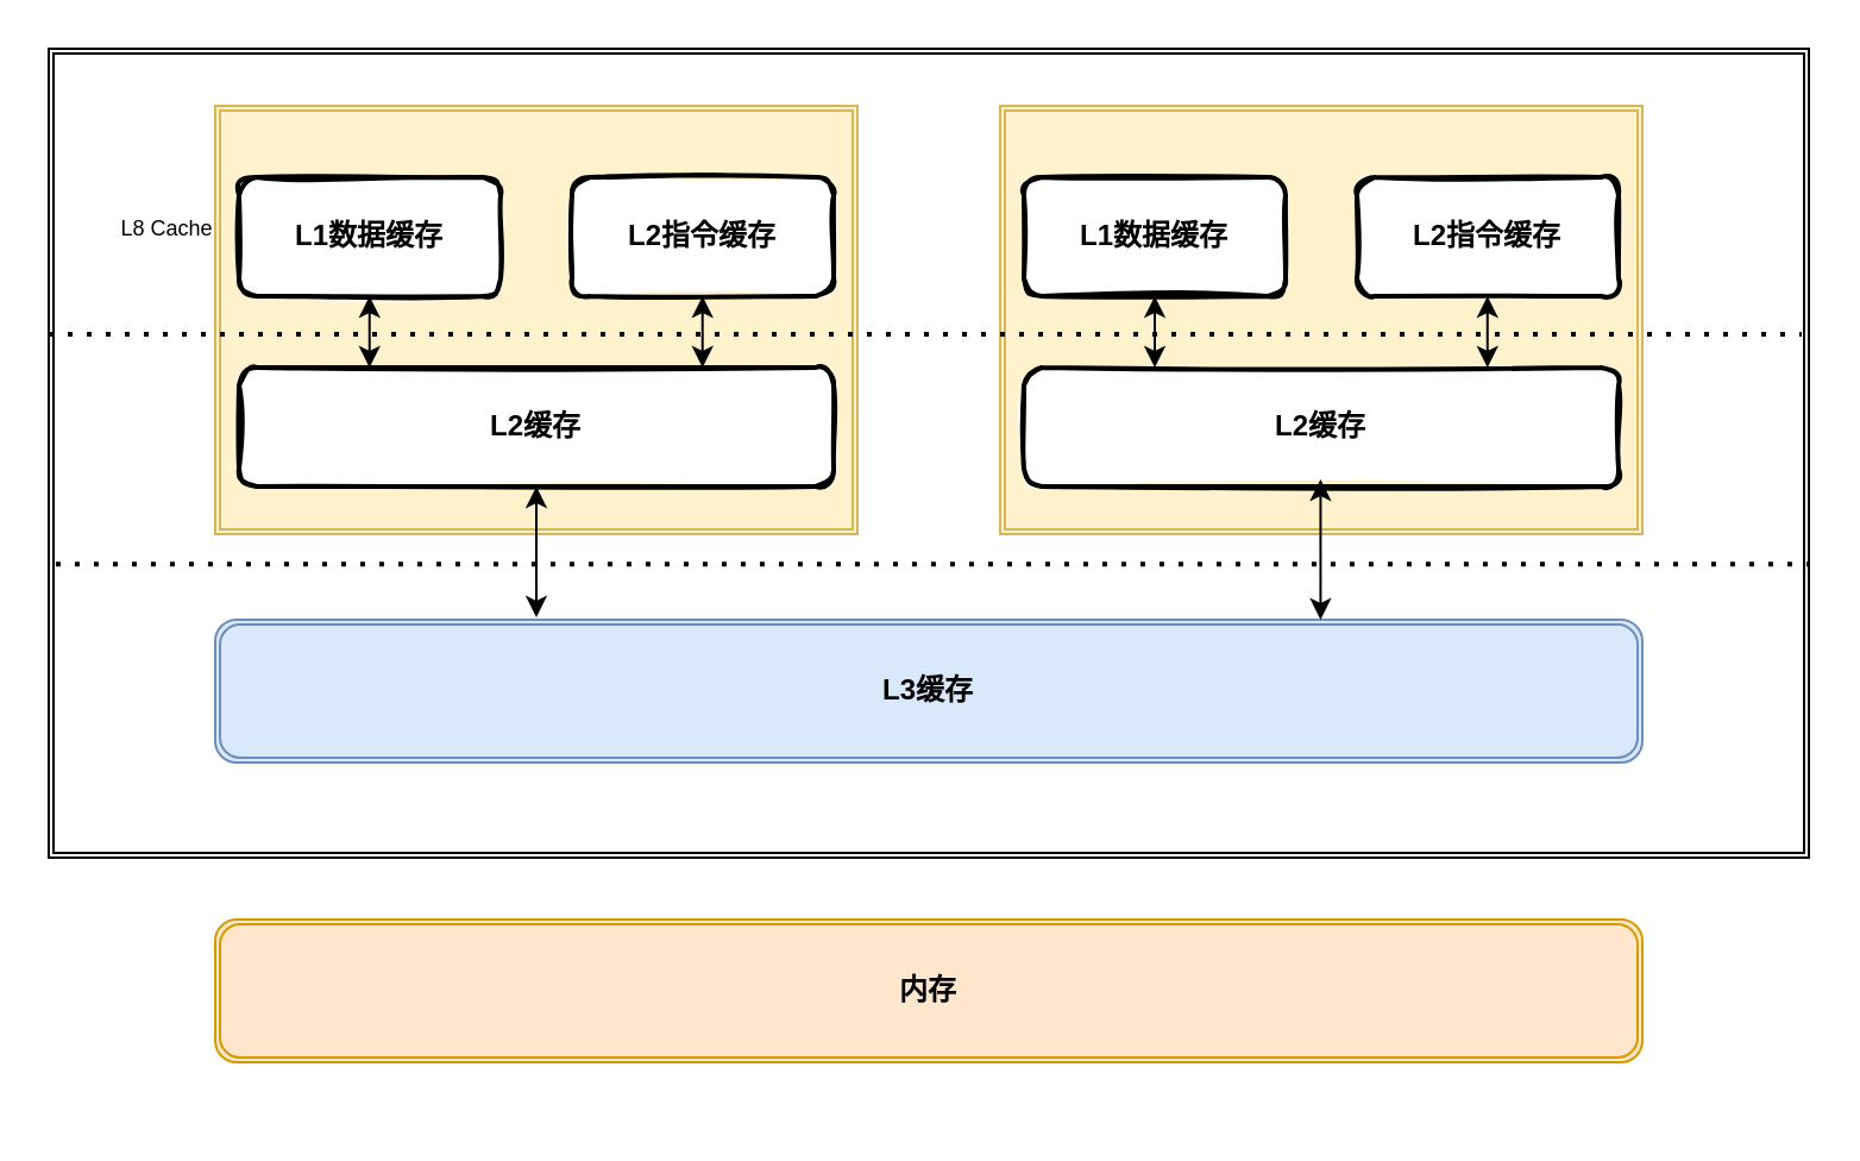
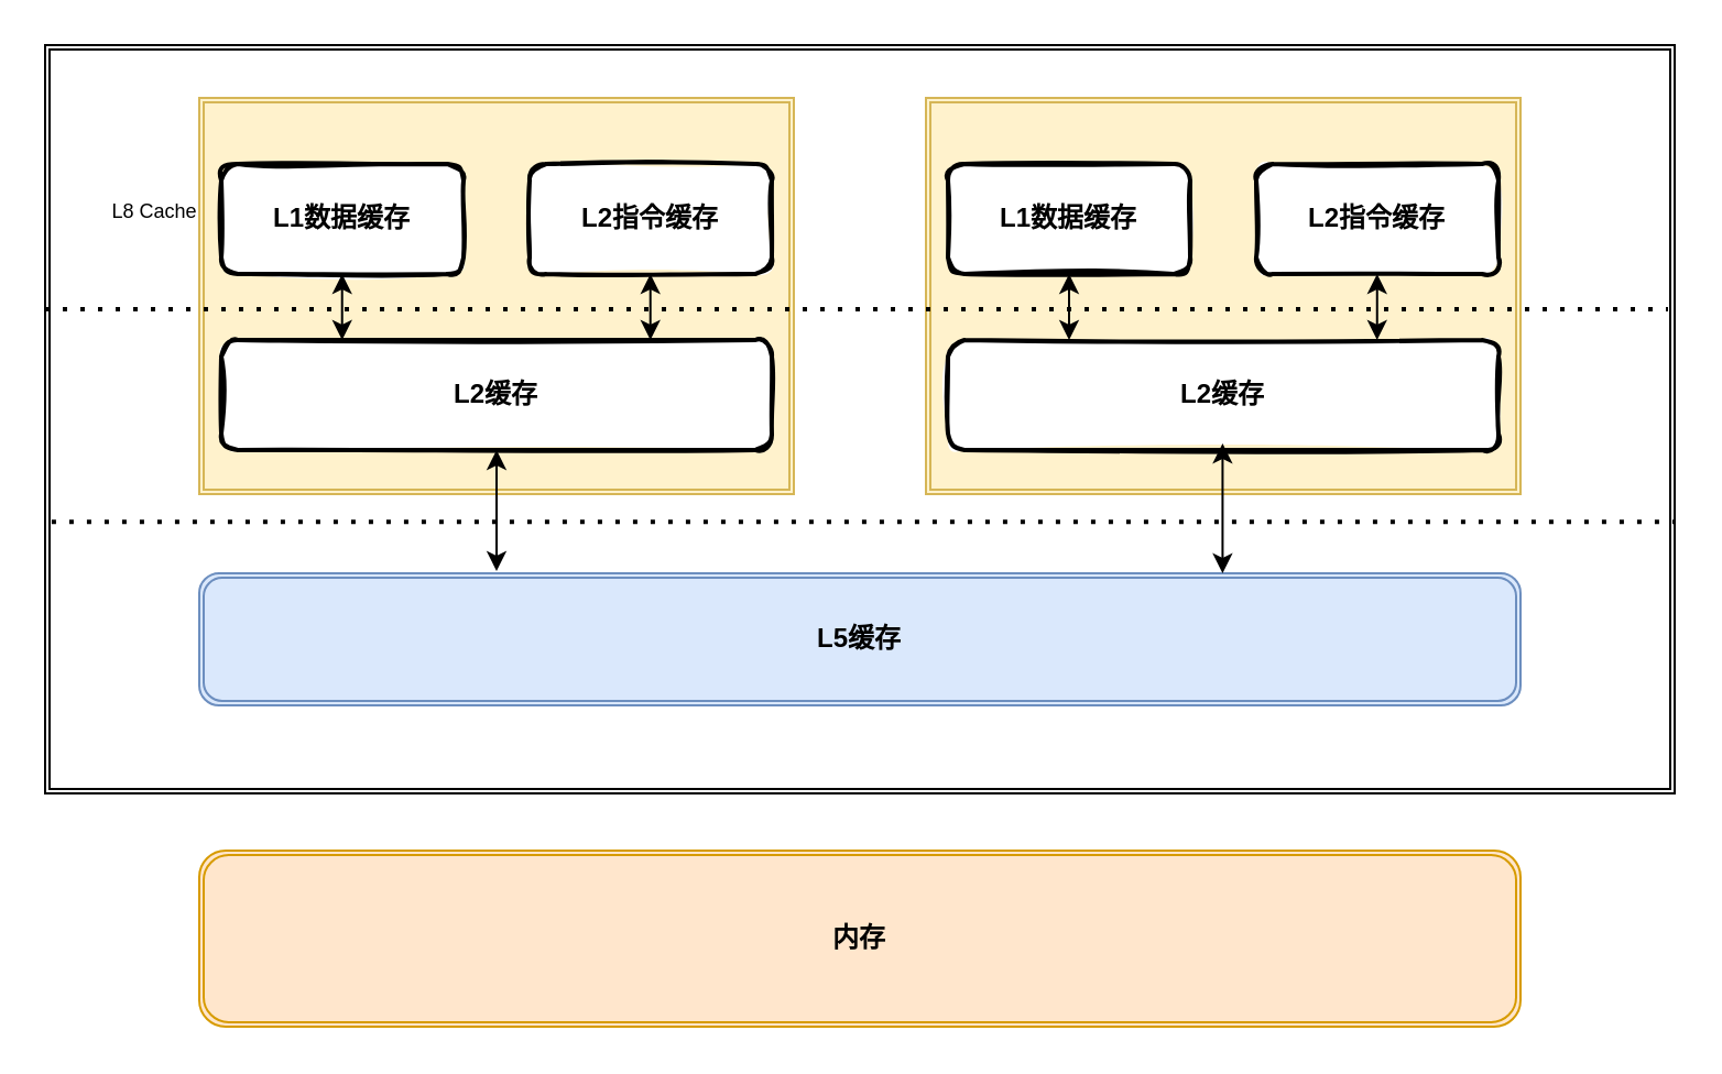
- <mxCell id="3" value="&lt;b&gt;L3缓存&lt;/b&gt;" style="shape=ext;double=1;rounded=1;whiteSpace=wrap;html=1;fillColor=#dae8fc;strokeColor=#6c8ebf;" vertex="1" parent="1"><mxGeometry x="90" y="260" width="600" height="60" as="geometry" /></mxCell>
+ <mxCell id="3" value="&lt;b&gt;L5缓存&lt;/b&gt;" style="shape=ext;double=1;rounded=1;whiteSpace=wrap;html=1;fillColor=#dae8fc;strokeColor=#6c8ebf;" vertex="1" parent="1"><mxGeometry x="90" y="260" width="600" height="60" as="geometry" /></mxCell>
- <mxCell id="4" value="&lt;b&gt;内存&lt;/b&gt;" style="shape=ext;double=1;rounded=1;whiteSpace=wrap;html=1;fillColor=#ffe6cc;strokeColor=#d79b00;" vertex="1" parent="1"><mxGeometry x="90" y="386" width="600" height="60" as="geometry" /></mxCell>
+ <mxCell id="4" value="&lt;b&gt;内存&lt;/b&gt;" style="shape=ext;double=1;rounded=1;whiteSpace=wrap;html=1;fillColor=#ffe6cc;strokeColor=#d79b00;" vertex="1" parent="1"><mxGeometry x="90" y="386" width="600" height="80" as="geometry" /></mxCell>
